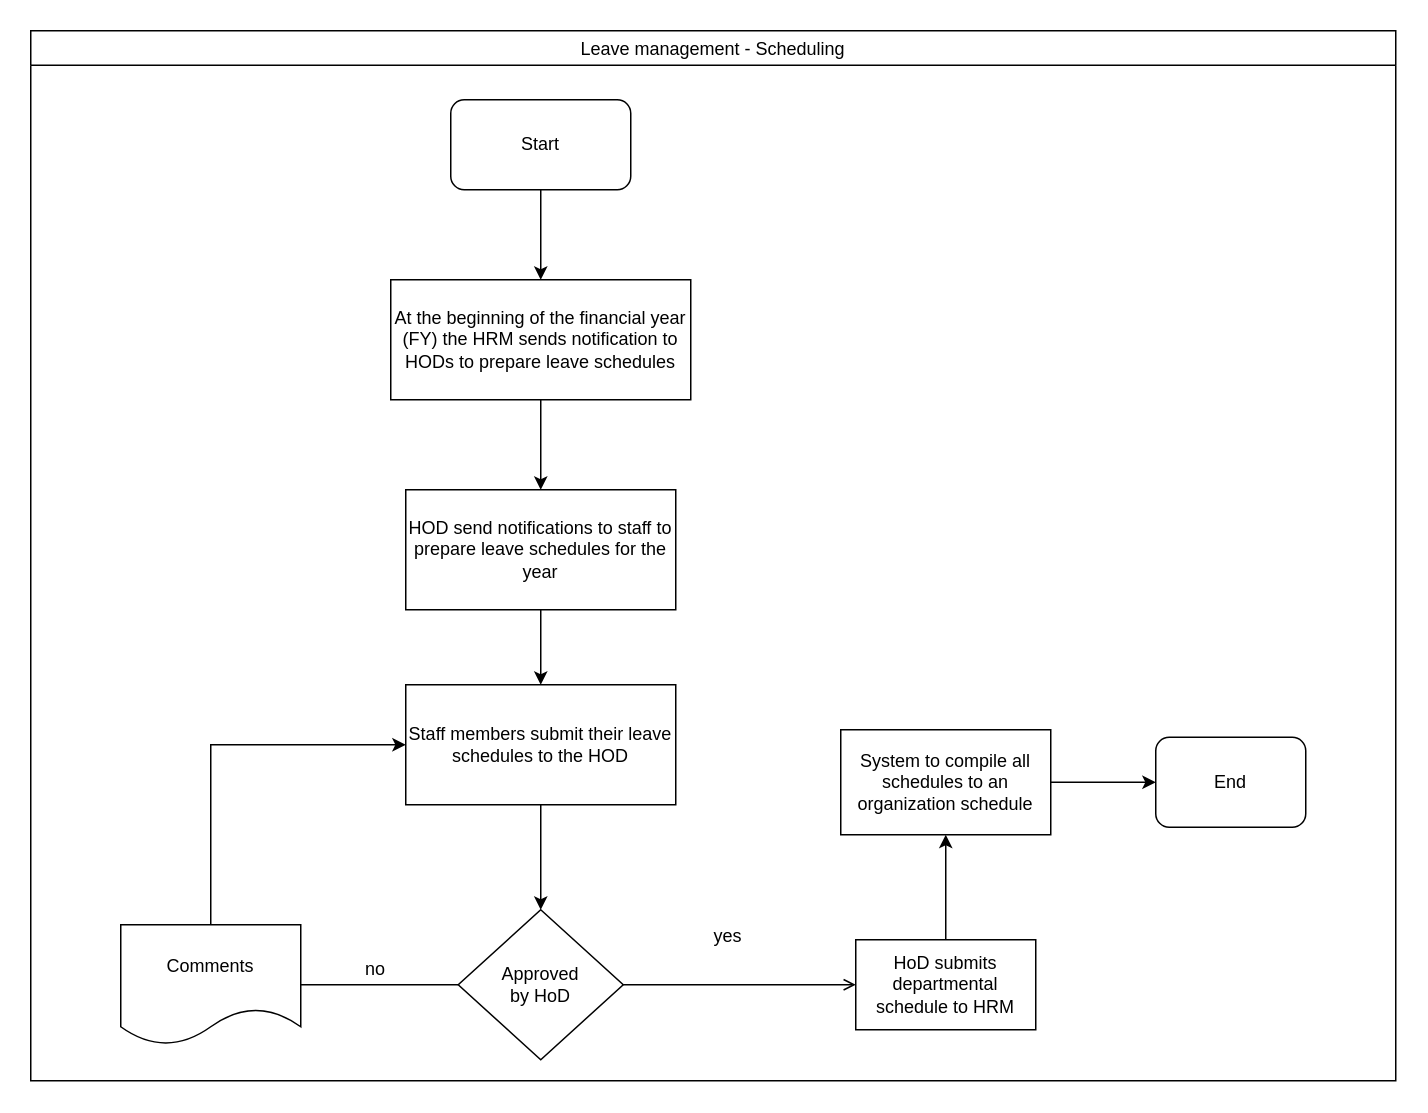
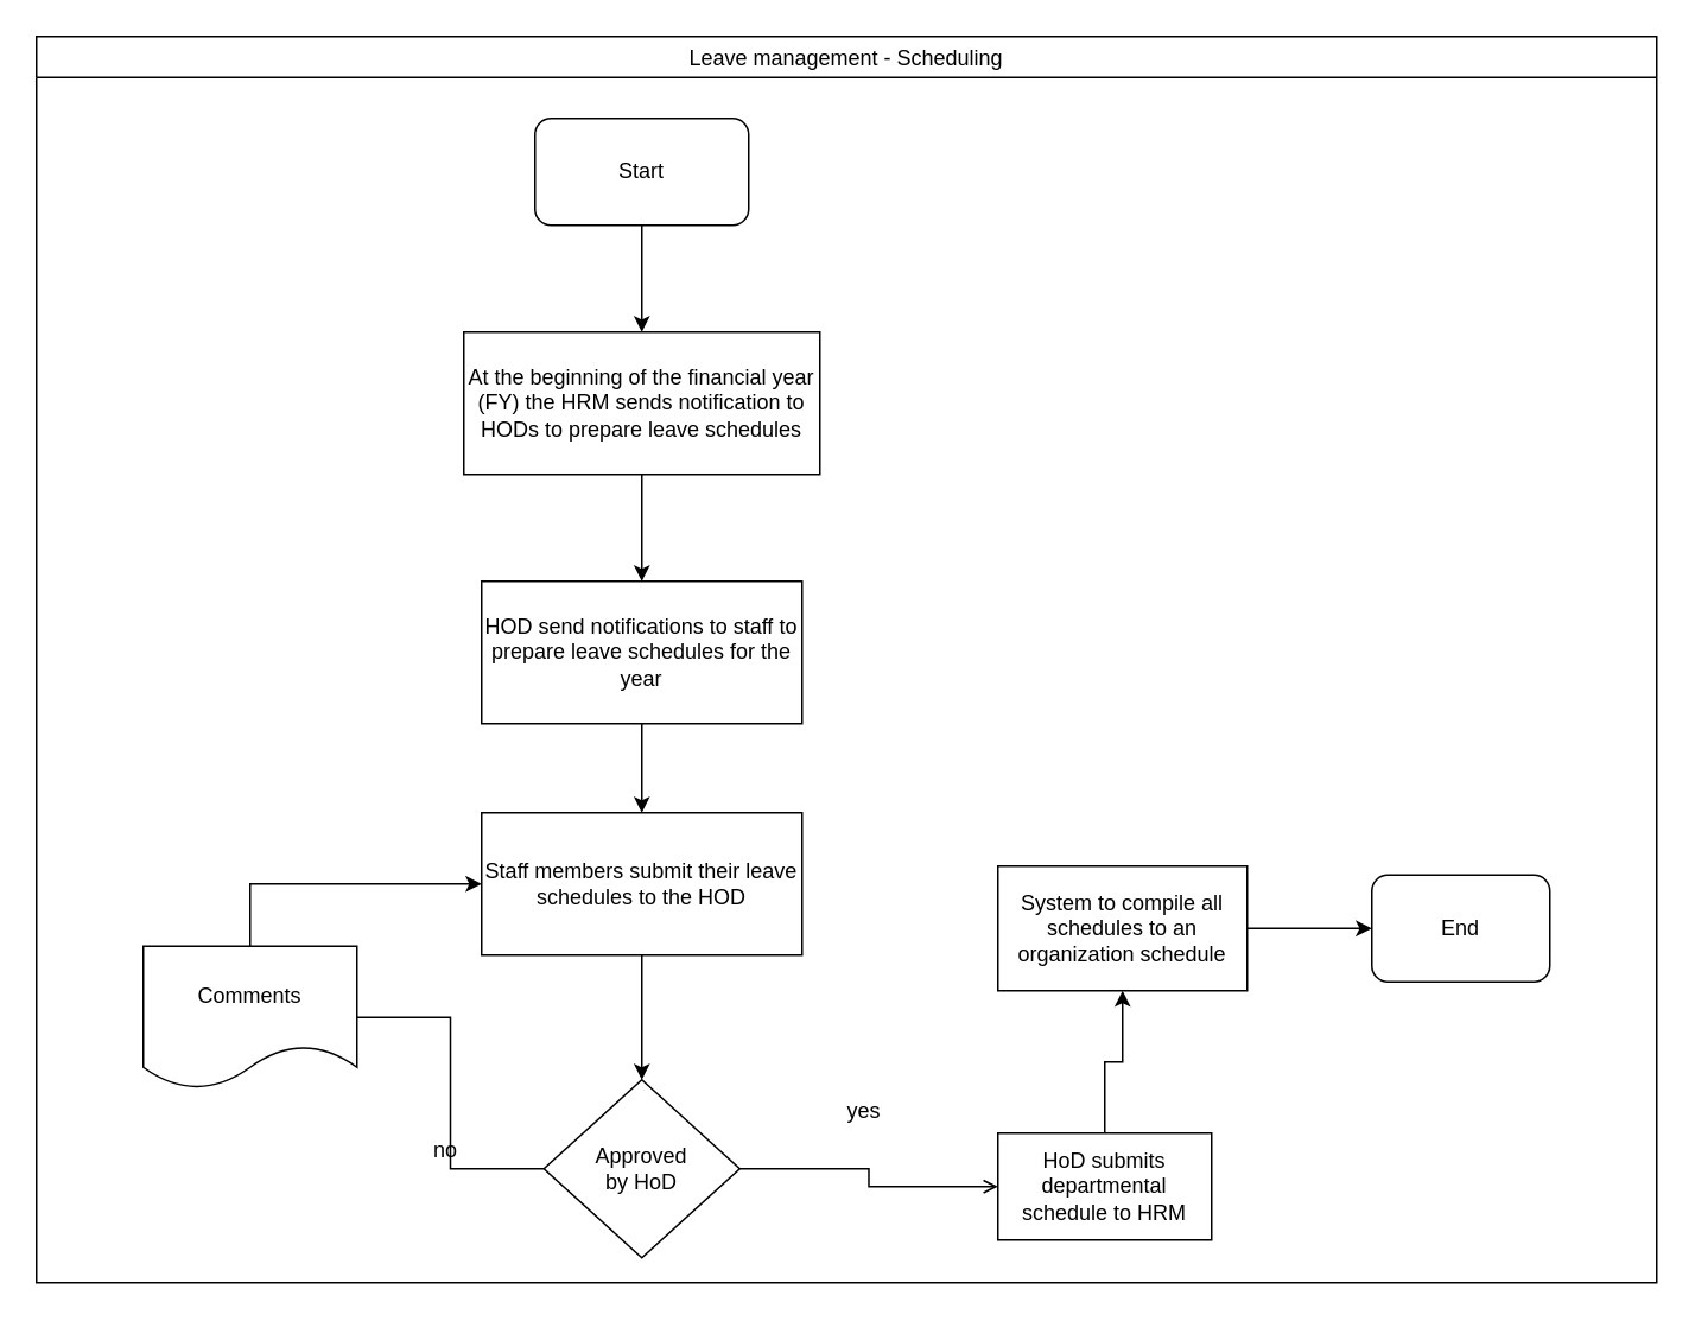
- <mxCell id="15" value="Comments" style="shape=document;whiteSpace=wrap;html=1;boundedLbl=1;rounded=0;" vertex="1" parent="2"><mxGeometry x="60" y="596" width="120" height="80" as="geometry" /></mxCell>
+ <mxCell id="15" value="Comments" style="shape=document;whiteSpace=wrap;html=1;boundedLbl=1;rounded=0;" vertex="1" parent="2"><mxGeometry x="60" y="511" width="120" height="80" as="geometry" /></mxCell>
- <mxCell id="17" value="HoD submits departmental schedule to HRM" style="whiteSpace=wrap;html=1;rounded=0;" vertex="1" parent="2"><mxGeometry x="550" y="606" width="120" height="60" as="geometry" /></mxCell>
+ <mxCell id="17" value="HoD submits departmental schedule to HRM" style="whiteSpace=wrap;html=1;rounded=0;" vertex="1" parent="2"><mxGeometry x="540" y="616" width="120" height="60" as="geometry" /></mxCell>
